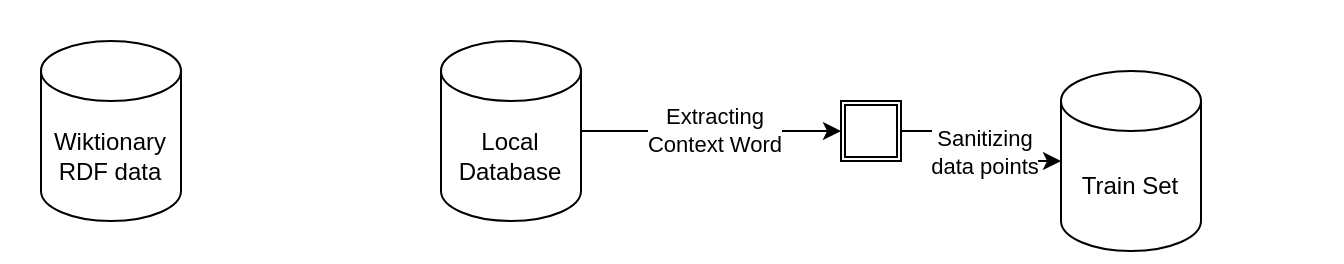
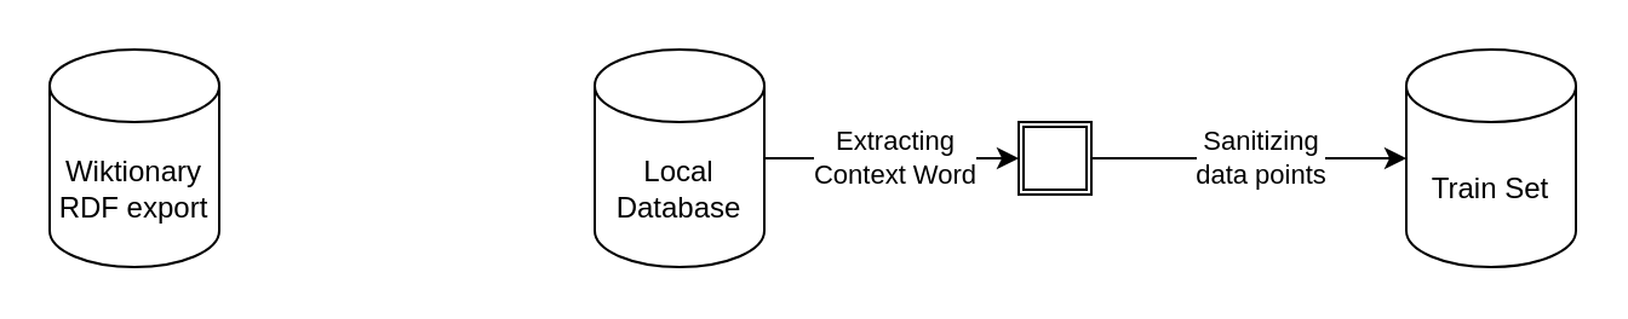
- <mxCell id="5" value="Local&lt;div&gt;Database&lt;/div&gt;" style="shape=cylinder3;whiteSpace=wrap;html=1;boundedLbl=1;backgroundOutline=1;size=15;" parent="1" vertex="1"><mxGeometry x="220" y="20" width="70" height="90" as="geometry" /></mxCell>
+ <mxCell id="5" value="Local&lt;div&gt;Database&lt;/div&gt;" style="shape=cylinder3;whiteSpace=wrap;html=1;boundedLbl=1;backgroundOutline=1;size=15;" parent="1" vertex="1"><mxGeometry x="245" y="20" width="70" height="90" as="geometry" /></mxCell>
- <mxCell id="2" value="Wiktionary&lt;div&gt;RDF data&lt;/div&gt;" style="shape=cylinder3;whiteSpace=wrap;html=1;boundedLbl=1;backgroundOutline=1;size=15;" parent="1" vertex="1"><mxGeometry x="20" y="20" width="70" height="90" as="geometry" /></mxCell>
+ <mxCell id="2" value="Wiktionary&lt;div&gt;RDF export&lt;/div&gt;" style="shape=cylinder3;whiteSpace=wrap;html=1;boundedLbl=1;backgroundOutline=1;size=15;" parent="1" vertex="1"><mxGeometry x="20" y="20" width="70" height="90" as="geometry" /></mxCell>
- <mxCell id="6" value="Train Set" style="shape=cylinder3;whiteSpace=wrap;html=1;boundedLbl=1;backgroundOutline=1;size=15;" parent="1" vertex="1"><mxGeometry x="530" y="35" width="70" height="90" as="geometry" /></mxCell>
+ <mxCell id="6" value="Train Set" style="shape=cylinder3;whiteSpace=wrap;html=1;boundedLbl=1;backgroundOutline=1;size=15;" parent="1" vertex="1"><mxGeometry x="580" y="20" width="70" height="90" as="geometry" /></mxCell>
